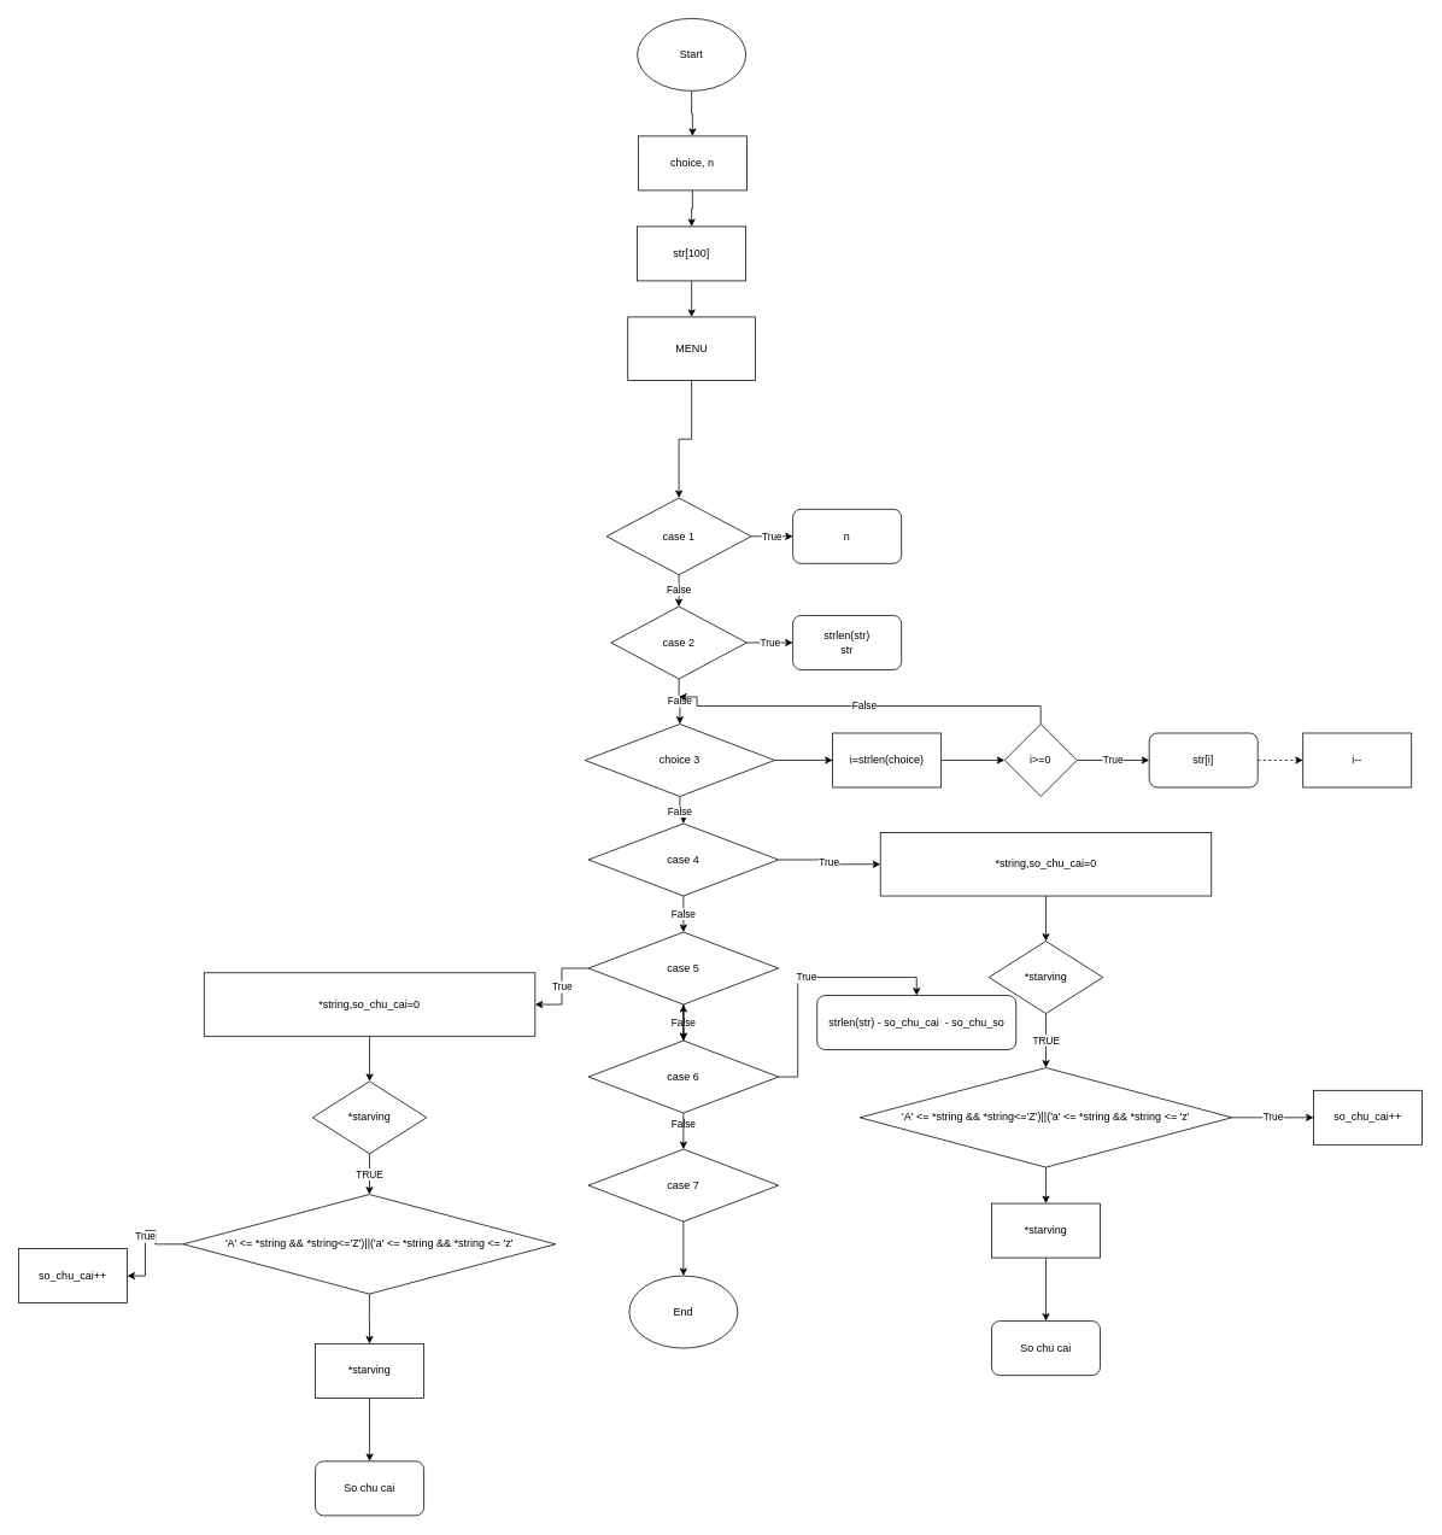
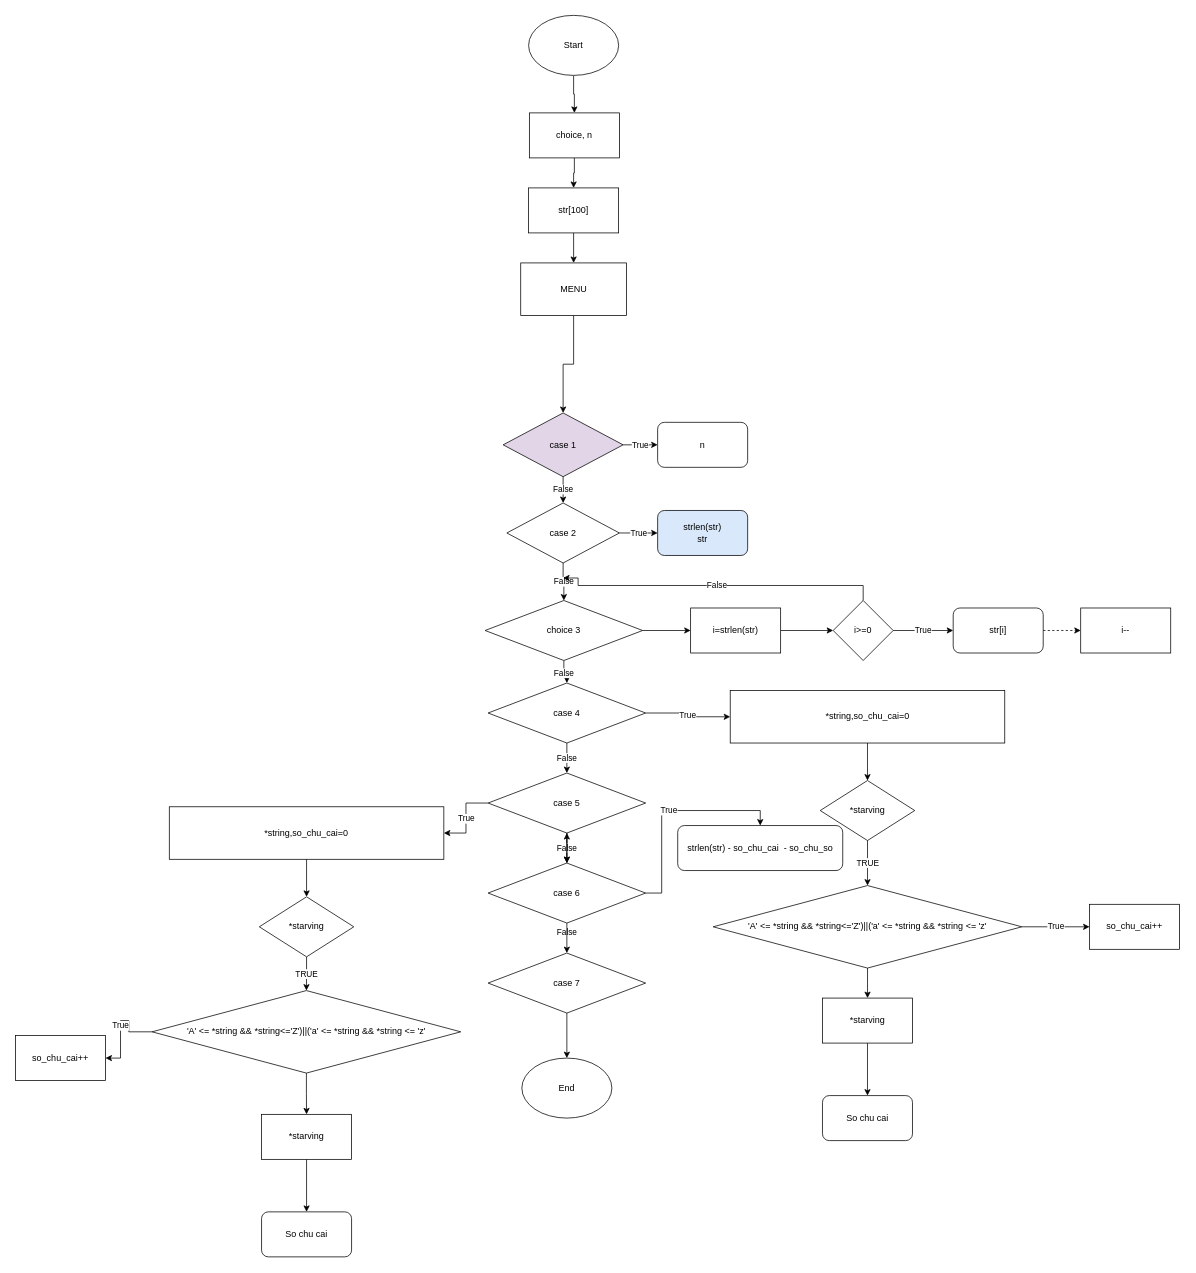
- <mxCell id="22" value="case 1" style="rhombus;whiteSpace=wrap;html=1;" parent="1" vertex="1"><mxGeometry x="670" y="550" width="160" height="85" as="geometry" /></mxCell>
+ <mxCell id="22" value="case 1" style="rhombus;whiteSpace=wrap;html=1;fillColor=#e1d5e7;" parent="1" vertex="1"><mxGeometry x="670" y="550" width="160" height="85" as="geometry" /></mxCell>
- <mxCell id="27" value="strlen(str)&lt;br&gt;str" style="rounded=1;whiteSpace=wrap;html=1;" parent="1" vertex="1"><mxGeometry x="876" y="680" width="120" height="60" as="geometry" /></mxCell>
+ <mxCell id="27" value="strlen(str)&lt;br&gt;str" style="rounded=1;whiteSpace=wrap;html=1;fillColor=#dae8fc;" parent="1" vertex="1"><mxGeometry x="876" y="680" width="120" height="60" as="geometry" /></mxCell>
- <mxCell id="53" value="i=strlen(choice)" style="rounded=0;whiteSpace=wrap;html=1;" parent="1" vertex="1"><mxGeometry x="920" y="810" width="120" height="60" as="geometry" /></mxCell>
+ <mxCell id="53" value="i=strlen(str)" style="rounded=0;whiteSpace=wrap;html=1;" parent="1" vertex="1"><mxGeometry x="920" y="810" width="120" height="60" as="geometry" /></mxCell>
